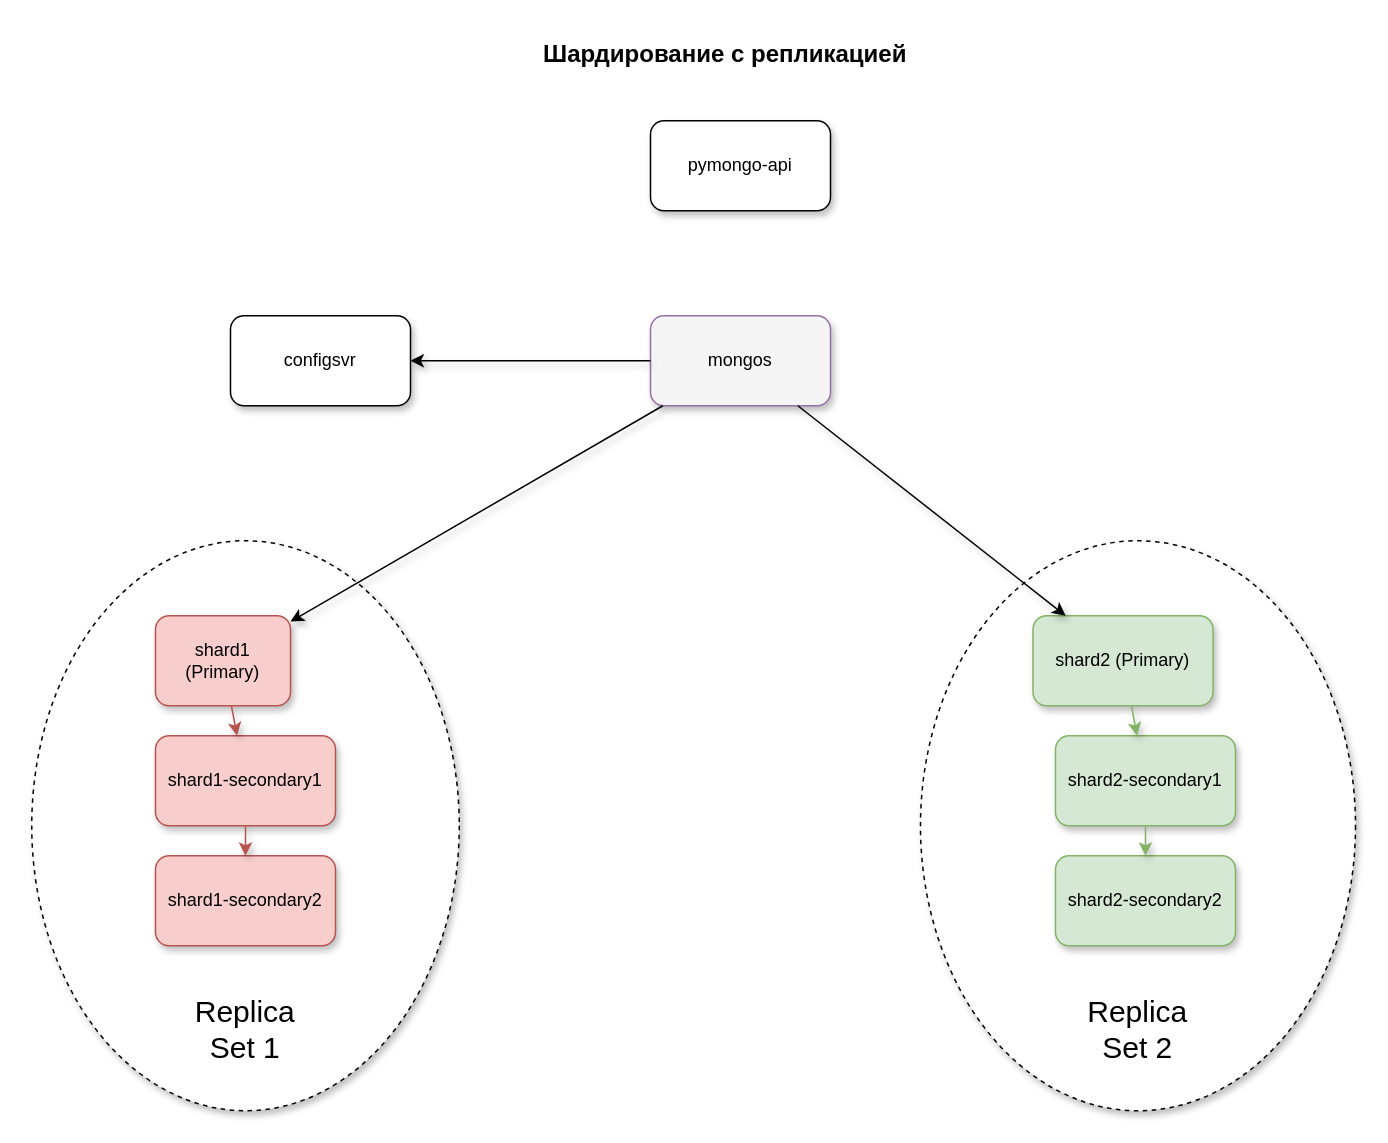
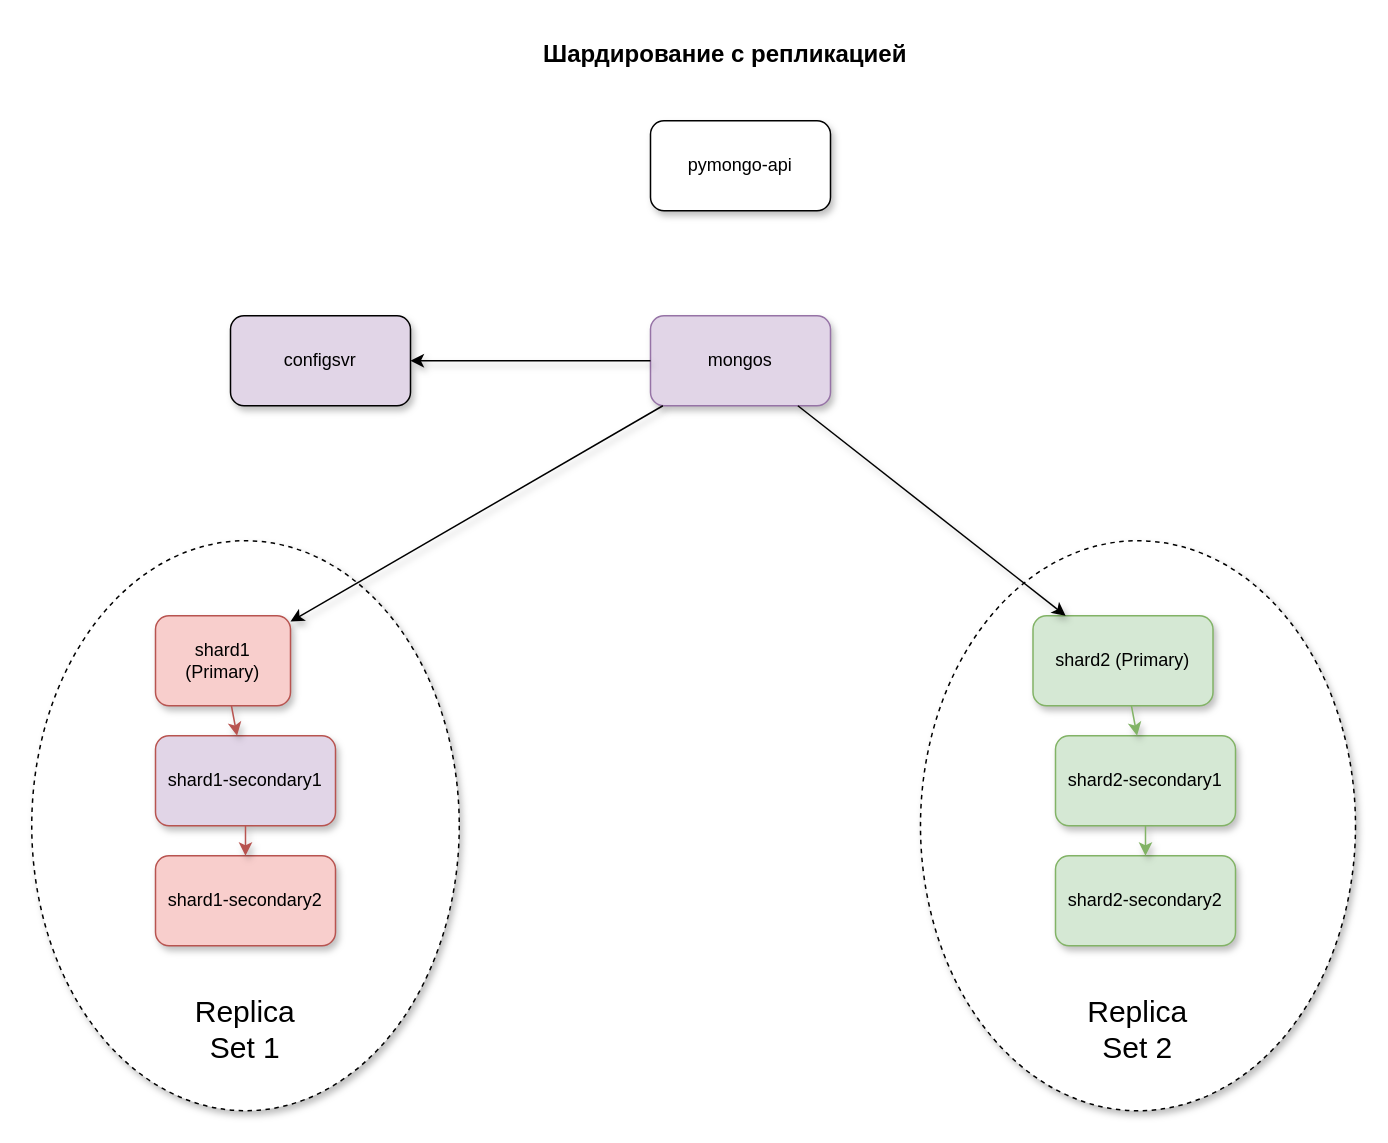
- <mxCell id="5" value="configsvr" style="rounded=1;whiteSpace=wrap;html=1;shadow=1;" parent="1" vertex="1"><mxGeometry x="153" y="210" width="120" height="60" as="geometry" /></mxCell>
+ <mxCell id="5" value="configsvr" style="rounded=1;whiteSpace=wrap;html=1;shadow=1;fillColor=#e1d5e7;" parent="1" vertex="1"><mxGeometry x="153" y="210" width="120" height="60" as="geometry" /></mxCell>
- <mxCell id="6" value="mongos" style="rounded=1;whiteSpace=wrap;html=1;fillColor=#f5f5f5;strokeColor=#9673a6;shadow=1;" parent="1" vertex="1"><mxGeometry x="433" y="210" width="120" height="60" as="geometry" /></mxCell>
+ <mxCell id="6" value="mongos" style="rounded=1;whiteSpace=wrap;html=1;fillColor=#e1d5e7;strokeColor=#9673a6;shadow=1;" parent="1" vertex="1"><mxGeometry x="433" y="210" width="120" height="60" as="geometry" /></mxCell>
- <mxCell id="8" value="shard1-secondary1" style="rounded=1;whiteSpace=wrap;html=1;fillColor=#f8cecc;strokeColor=#b85450;shadow=1;" parent="1" vertex="1"><mxGeometry x="103" y="490" width="120" height="60" as="geometry" /></mxCell>
+ <mxCell id="8" value="shard1-secondary1" style="rounded=1;whiteSpace=wrap;html=1;fillColor=#e1d5e7;strokeColor=#b85450;shadow=1;" parent="1" vertex="1"><mxGeometry x="103" y="490" width="120" height="60" as="geometry" /></mxCell>
